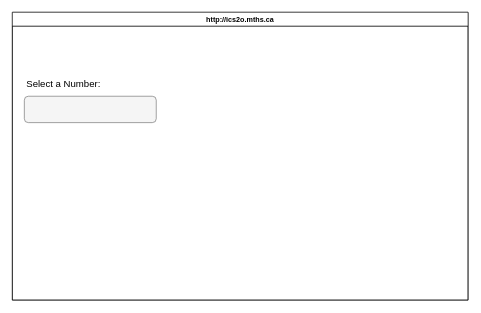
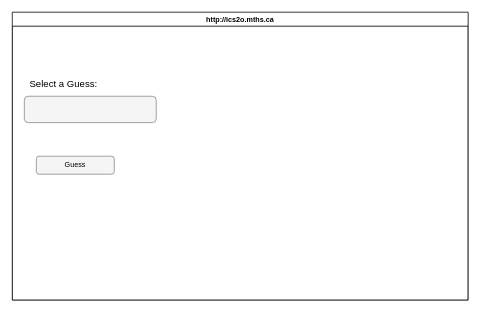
- <mxCell id="6" value="&lt;p style=&quot;line-height: 140%;&quot;&gt;&lt;span style=&quot;font-size: 16px;&quot;&gt;Select a Number:&lt;/span&gt;&lt;/p&gt;" style="text;html=1;align=center;verticalAlign=middle;resizable=0;points=[];autosize=1;strokeColor=none;fillColor=none;fontColor=#000000;" vertex="1" parent="3"><mxGeometry x="10" y="90" width="150" height="60" as="geometry" /></mxCell>
+ <mxCell id="6" value="&lt;p style=&quot;line-height: 140%;&quot;&gt;&lt;span style=&quot;font-size: 16px;&quot;&gt;Select a Guess:&lt;/span&gt;&lt;/p&gt;" style="text;html=1;align=center;verticalAlign=middle;resizable=0;points=[];autosize=1;strokeColor=none;fillColor=none;fontColor=#000000;" vertex="1" parent="3"><mxGeometry x="10" y="90" width="150" height="60" as="geometry" /></mxCell>
+ <mxCell id="5" value="Guess" style="rounded=1;whiteSpace=wrap;html=1;fillColor=#f5f5f5;fontColor=#000000;strokeColor=#666666;" vertex="1" parent="3"><mxGeometry x="40" y="240" width="130" height="30" as="geometry" /></mxCell>
